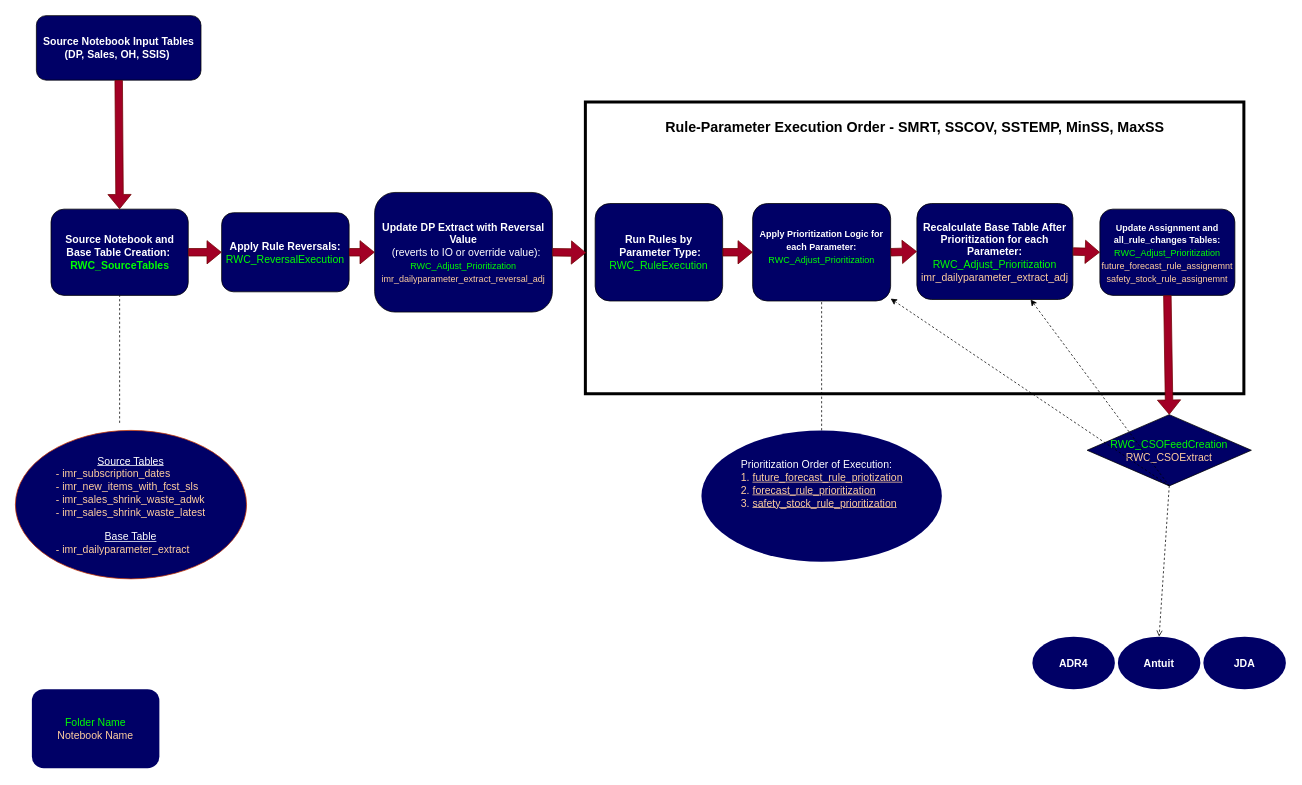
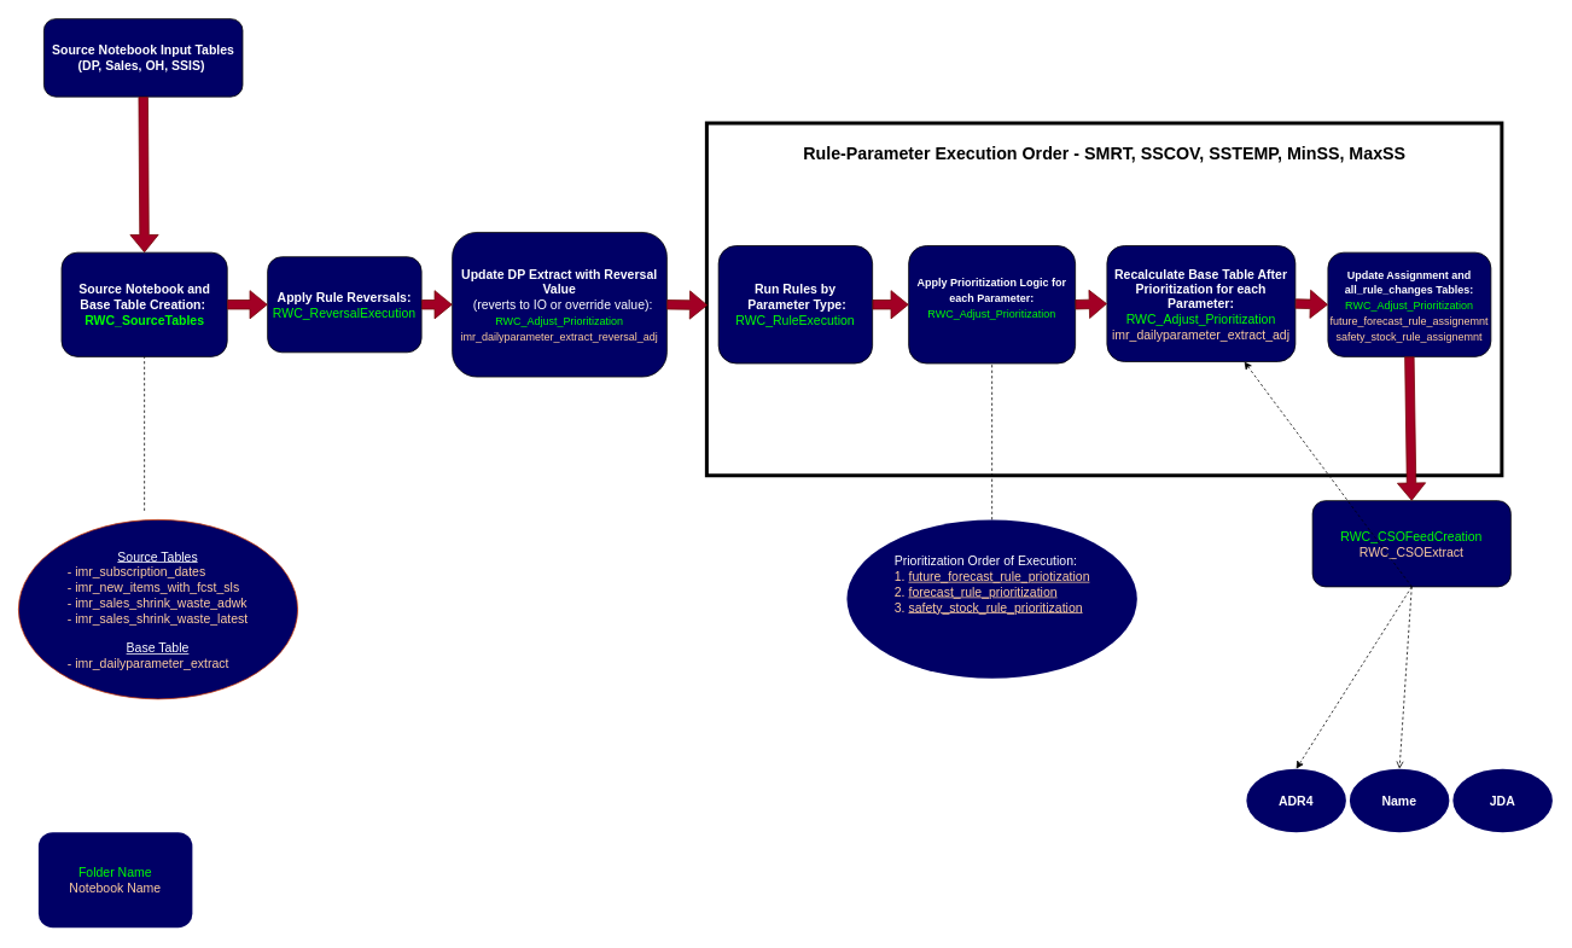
- <mxCell id="12" value="" style="endArrow=classic;html=1;rounded=0;fontSize=14;fontColor=#FFFFFF;exitX=0.5;exitY=1;exitDx=0;exitDy=0;dashed=1;" parent="1" source="11" target="18" edge="1"><mxGeometry width="50" height="50" relative="1" as="geometry"><mxPoint x="1360" y="710" as="sourcePoint" /><mxPoint x="1421.5" y="826.5" as="targetPoint" /></mxGeometry></mxCell>
+ <mxCell id="12" value="" style="endArrow=classic;html=1;rounded=0;fontSize=14;fontColor=#FFFFFF;exitX=0.5;exitY=1;exitDx=0;exitDy=0;entryX=0.5;entryY=0;entryDx=0;entryDy=0;dashed=1;" parent="1" source="11" target="28" edge="1"><mxGeometry width="50" height="50" relative="1" as="geometry"><mxPoint x="1360" y="710" as="sourcePoint" /><mxPoint x="1421.5" y="826.5" as="targetPoint" /></mxGeometry></mxCell>
- <mxCell id="11" value="&lt;p style=&quot;margin-top: 0pt; margin-bottom: 0pt; margin-left: 0in; direction: ltr; unicode-bidi: embed; word-break: normal; font-size: 14px;&quot;&gt;&lt;font color=&quot;#00ff00&quot;&gt;RWC_CSOFeedCreation&lt;/font&gt;&lt;/p&gt;&lt;p style=&quot;margin-top: 0pt; margin-bottom: 0pt; margin-left: 0in; direction: ltr; unicode-bidi: embed; word-break: normal; font-size: 14px;&quot;&gt;&lt;font color=&quot;#ffce9f&quot;&gt;RWC_CSOExtract&lt;/font&gt;&lt;/p&gt;" style="rhombus;whiteSpace=wrap;html=1;fillColor=#000066;fontSize=14;" parent="1" vertex="1"><mxGeometry x="1449" y="552" width="219" height="95" as="geometry" /></mxCell>
+ <mxCell id="11" value="&lt;p style=&quot;margin-top: 0pt; margin-bottom: 0pt; margin-left: 0in; direction: ltr; unicode-bidi: embed; word-break: normal; font-size: 14px;&quot;&gt;&lt;font color=&quot;#00ff00&quot;&gt;RWC_CSOFeedCreation&lt;/font&gt;&lt;/p&gt;&lt;p style=&quot;margin-top: 0pt; margin-bottom: 0pt; margin-left: 0in; direction: ltr; unicode-bidi: embed; word-break: normal; font-size: 14px;&quot;&gt;&lt;font color=&quot;#ffce9f&quot;&gt;RWC_CSOExtract&lt;/font&gt;&lt;/p&gt;" style="whiteSpace=wrap;html=1;fillColor=#000066;rounded=1;fontSize=14;" parent="1" vertex="1"><mxGeometry x="1449" y="552" width="219" height="95" as="geometry" /></mxCell>
- <mxCell id="26" value="&lt;b style=&quot;color: rgb(255, 255, 255); font-size: 14px;&quot;&gt;Antuit&lt;/b&gt;" style="ellipse;whiteSpace=wrap;html=1;fontSize=19;strokeWidth=4;fillColor=#000066;strokeColor=none;fontColor=#000000;" parent="1" vertex="1"><mxGeometry x="1490" y="848" width="110" height="70" as="geometry" /></mxCell>
+ <mxCell id="26" value="&lt;b style=&quot;color: rgb(255, 255, 255); font-size: 14px;&quot;&gt;Name&lt;/b&gt;" style="ellipse;whiteSpace=wrap;html=1;fontSize=19;strokeWidth=4;fillColor=#000066;strokeColor=none;fontColor=#000000;" parent="1" vertex="1"><mxGeometry x="1490" y="848" width="110" height="70" as="geometry" /></mxCell>
